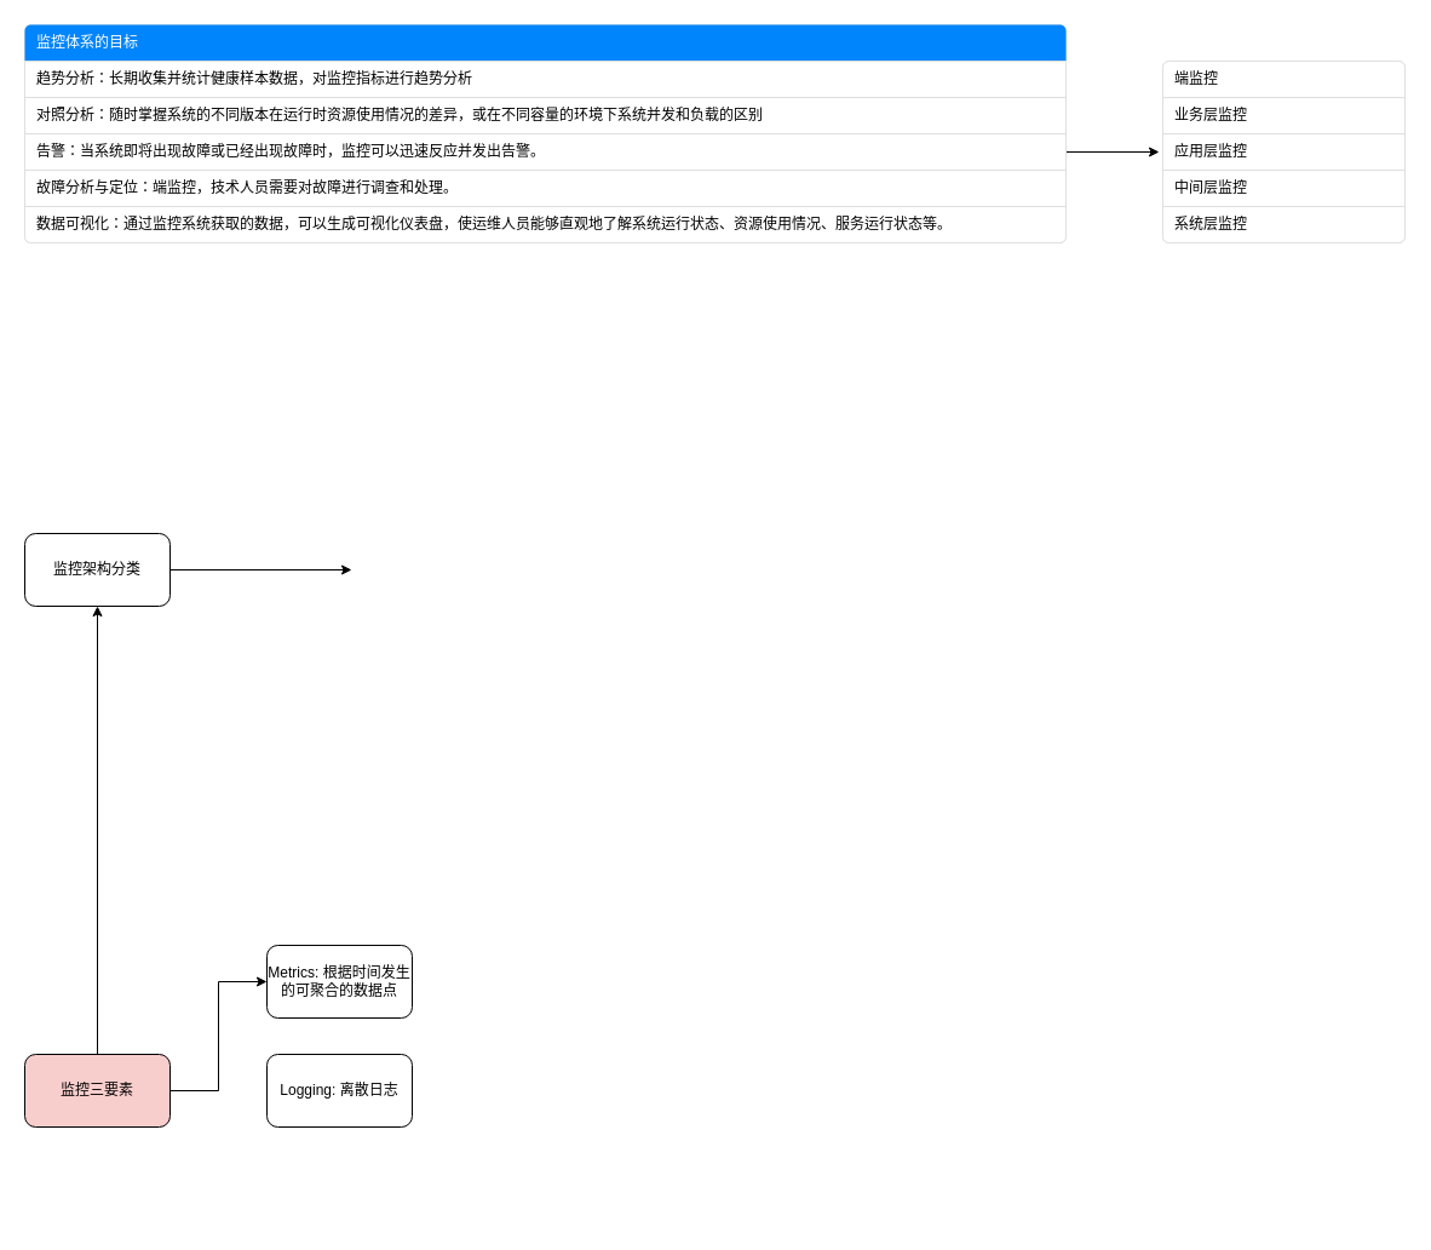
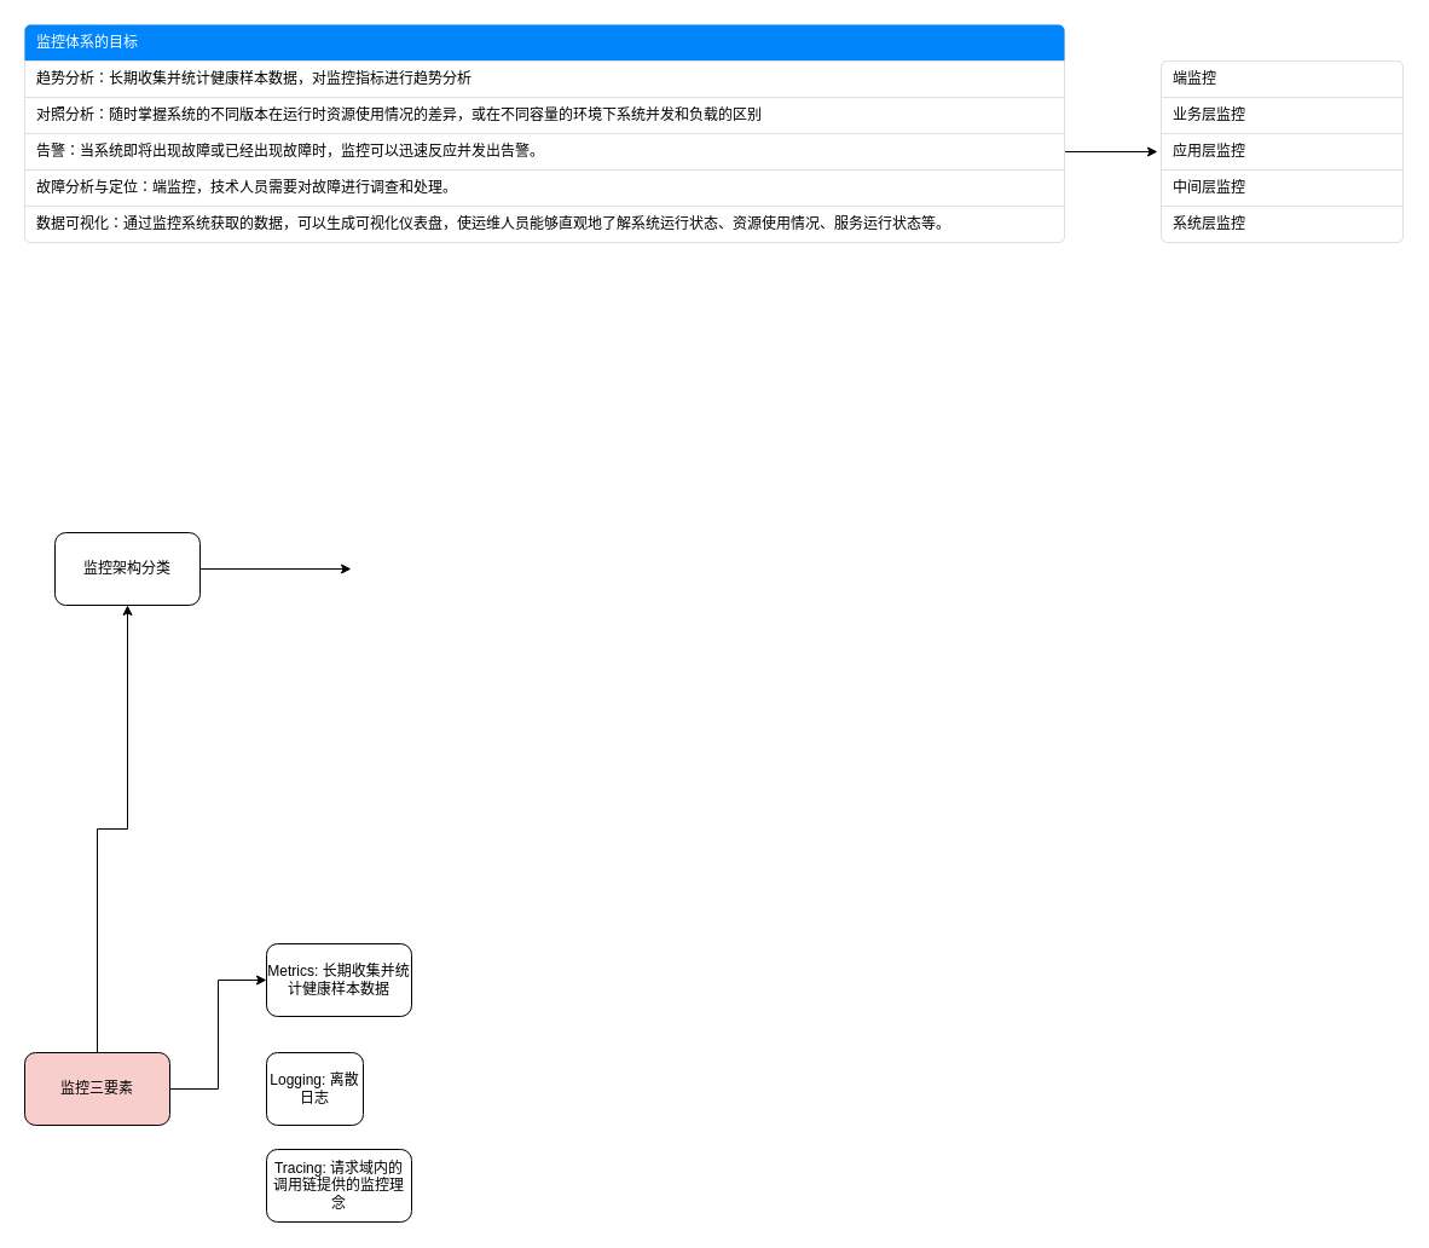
- <mxCell id="19" value="监控架构分类" style="rounded=1;whiteSpace=wrap;html=1;" parent="17" vertex="1"><mxGeometry y="210" width="120" height="60" as="geometry" /></mxCell>
+ <mxCell id="19" value="监控架构分类" style="rounded=1;whiteSpace=wrap;html=1;" parent="17" vertex="1"><mxGeometry x="25" y="210" width="120" height="60" as="geometry" /></mxCell>
- <mxCell id="12" value="Metrics: 根据时间发生的可聚合的数据点" style="rounded=1;whiteSpace=wrap;html=1;" parent="10" vertex="1"><mxGeometry x="200" width="120" height="60" as="geometry" /></mxCell>
+ <mxCell id="12" value="Metrics: 长期收集并统计健康样本数据" style="rounded=1;whiteSpace=wrap;html=1;" parent="10" vertex="1"><mxGeometry x="200" width="120" height="60" as="geometry" /></mxCell>
- <mxCell id="13" value="Logging: 离散日志" style="rounded=1;whiteSpace=wrap;html=1;" parent="10" vertex="1"><mxGeometry x="200" y="90" width="120" height="60" as="geometry" /></mxCell>
+ <mxCell id="13" value="Logging: 离散日志" style="rounded=1;whiteSpace=wrap;html=1;" parent="10" vertex="1"><mxGeometry x="200" y="90" width="80" height="60" as="geometry" /></mxCell>
+ <mxCell id="14" value="Tracing: 请求域内的调用链提供的监控理念" style="rounded=1;whiteSpace=wrap;html=1;" parent="10" vertex="1"><mxGeometry x="200" y="170" width="120" height="60" as="geometry" /></mxCell>
